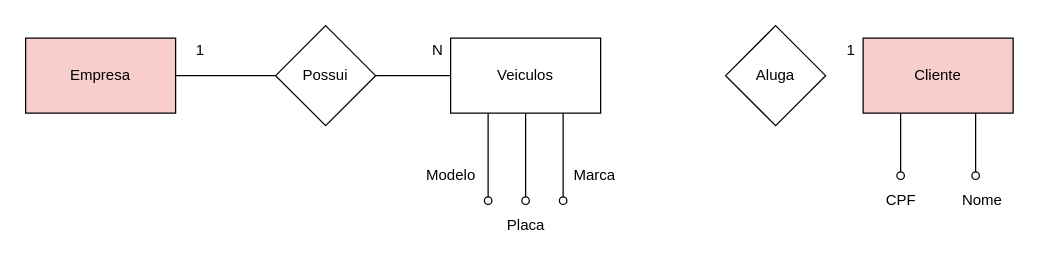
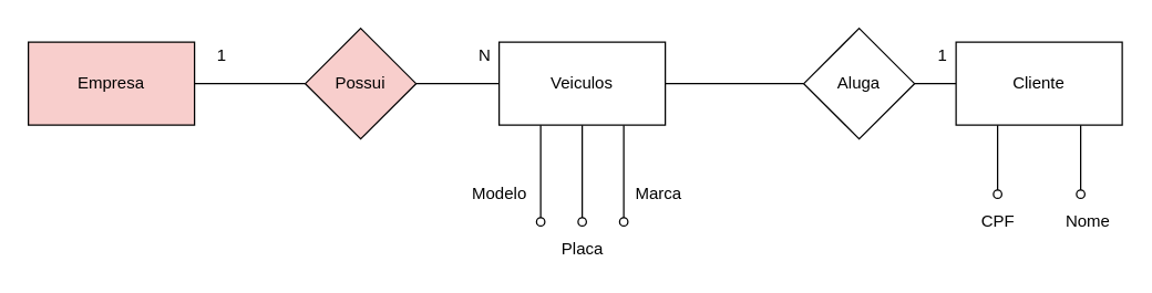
- <mxCell id="10" value="&lt;font style=&quot;vertical-align: inherit&quot;&gt;&lt;font style=&quot;vertical-align: inherit&quot;&gt;Possui&lt;/font&gt;&lt;/font&gt;" style="rhombus;whiteSpace=wrap;html=1;" vertex="1" parent="1"><mxGeometry x="220" y="20" width="80" height="80" as="geometry" /></mxCell>
+ <mxCell id="10" value="&lt;font style=&quot;vertical-align: inherit&quot;&gt;&lt;font style=&quot;vertical-align: inherit&quot;&gt;Possui&lt;/font&gt;&lt;/font&gt;" style="rhombus;whiteSpace=wrap;html=1;fillColor=#f8cecc;" vertex="1" parent="1"><mxGeometry x="220" y="20" width="80" height="80" as="geometry" /></mxCell>
+ <mxCell id="4" style="edgeStyle=orthogonalEdgeStyle;rounded=0;orthogonalLoop=1;jettySize=auto;html=1;exitX=1;exitY=0.5;exitDx=0;exitDy=0;entryX=0;entryY=0.5;entryDx=0;entryDy=0;endArrow=none;endFill=0;" edge="1" parent="1" source="8" target="14"><mxGeometry relative="1" as="geometry" /></mxCell>
+ <mxCell id="13" style="edgeStyle=orthogonalEdgeStyle;rounded=0;orthogonalLoop=1;jettySize=auto;html=1;exitX=1;exitY=0.5;exitDx=0;exitDy=0;entryX=0;entryY=0.5;entryDx=0;entryDy=0;endArrow=none;endFill=0;" edge="1" parent="1" source="14" target="17"><mxGeometry relative="1" as="geometry" /></mxCell>
- <mxCell id="17" value="Cliente" style="whiteSpace=wrap;html=1;fillColor=#f8cecc;" vertex="1" parent="1"><mxGeometry x="690" y="30" width="120" height="60" as="geometry" /></mxCell>
+ <mxCell id="17" value="Cliente" style="whiteSpace=wrap;html=1;" vertex="1" parent="1"><mxGeometry x="690" y="30" width="120" height="60" as="geometry" /></mxCell>
